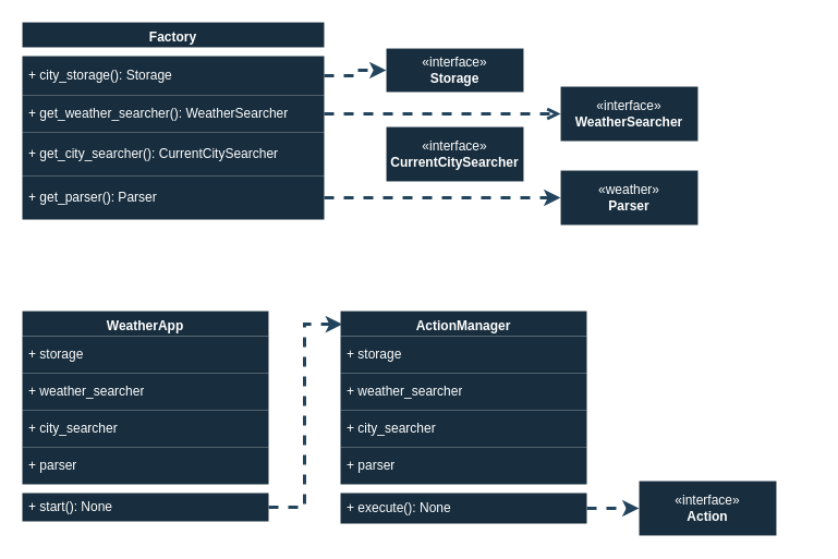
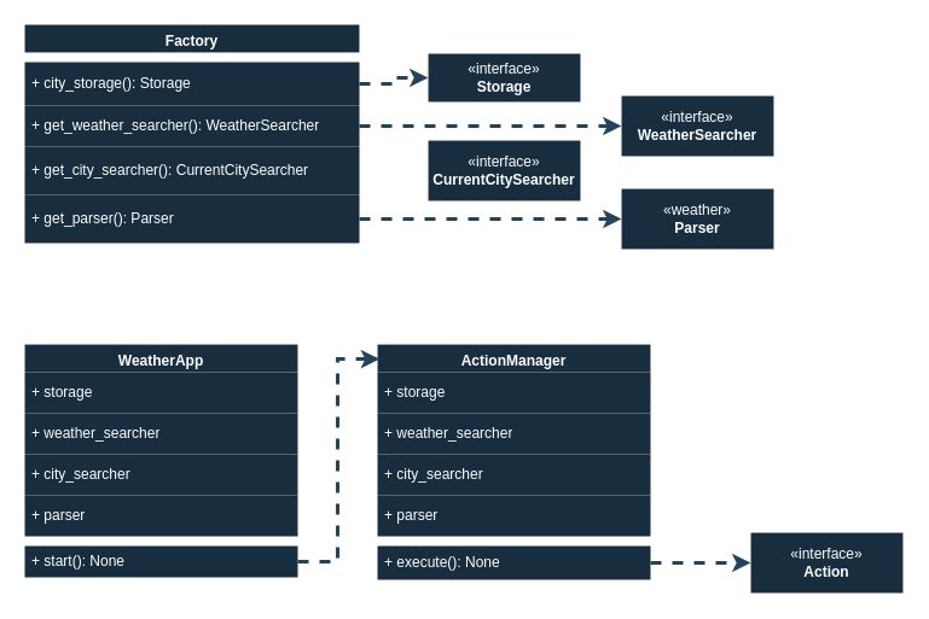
- <mxCell id="13" style="edgeStyle=orthogonalEdgeStyle;rounded=0;orthogonalLoop=1;jettySize=auto;html=1;exitX=1;exitY=0.5;exitDx=0;exitDy=0;entryX=0;entryY=0.5;entryDx=0;entryDy=0;strokeColor=#23445D;dashed=1;strokeWidth=3;endArrow=open;" parent="1" source="27" target="10" edge="1"><mxGeometry relative="1" as="geometry" /></mxCell>
+ <mxCell id="13" style="edgeStyle=orthogonalEdgeStyle;rounded=0;orthogonalLoop=1;jettySize=auto;html=1;exitX=1;exitY=0.5;exitDx=0;exitDy=0;entryX=0;entryY=0.5;entryDx=0;entryDy=0;strokeColor=#23445D;dashed=1;strokeWidth=3;" parent="1" source="27" target="10" edge="1"><mxGeometry relative="1" as="geometry" /></mxCell>
- <mxCell id="30" value="«interface»&lt;br&gt;&lt;b&gt;Action&lt;br&gt;&lt;/b&gt;" style="html=1;whiteSpace=wrap;labelBackgroundColor=none;fillColor=#182E3E;strokeColor=#FFFFFF;fontColor=#FFFFFF;strokeWidth=0;" parent="1" vertex="1"><mxGeometry x="586" y="441" width="126" height="50" as="geometry" /></mxCell>
+ <mxCell id="30" value="«interface»&lt;br&gt;&lt;b&gt;Action&lt;br&gt;&lt;/b&gt;" style="html=1;whiteSpace=wrap;labelBackgroundColor=none;fillColor=#182E3E;strokeColor=#FFFFFF;fontColor=#FFFFFF;strokeWidth=0;" parent="1" vertex="1"><mxGeometry x="621" y="441" width="126" height="50" as="geometry" /></mxCell>
